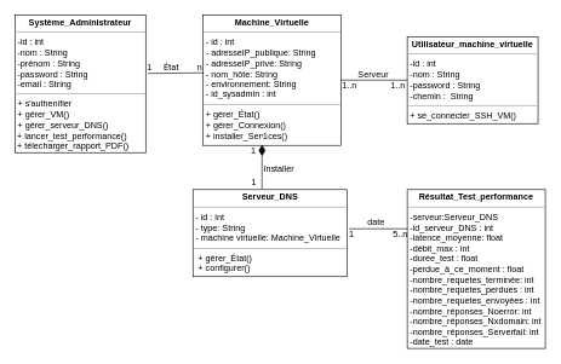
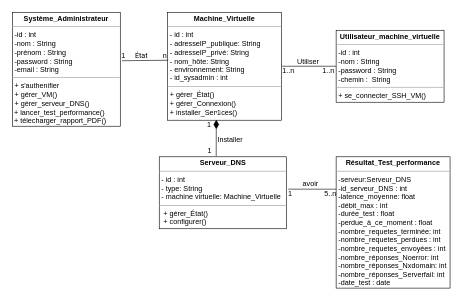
- <mxCell id="20" value="Serveur" style="text;html=1;align=center;verticalAlign=middle;resizable=0;points=[];autosize=1;strokeColor=none;fillColor=none;" vertex="1" parent="1"><mxGeometry x="483" y="88" width="60" height="30" as="geometry" /></mxCell>
+ <mxCell id="20" value="Utiliser" style="text;html=1;align=center;verticalAlign=middle;resizable=0;points=[];autosize=1;strokeColor=none;fillColor=none;" vertex="1" parent="1"><mxGeometry x="483" y="88" width="60" height="30" as="geometry" /></mxCell>
- <mxCell id="17" value="date" style="text;html=1;align=center;verticalAlign=middle;resizable=0;points=[];autosize=1;strokeColor=none;fillColor=none;" vertex="1" parent="1"><mxGeometry x="492" y="291" width="50" height="30" as="geometry" /></mxCell>
+ <mxCell id="17" value="avoir" style="text;html=1;align=center;verticalAlign=middle;resizable=0;points=[];autosize=1;strokeColor=none;fillColor=none;" vertex="1" parent="1"><mxGeometry x="492" y="291" width="50" height="30" as="geometry" /></mxCell>
